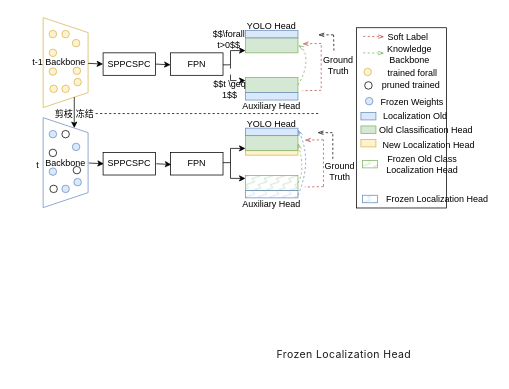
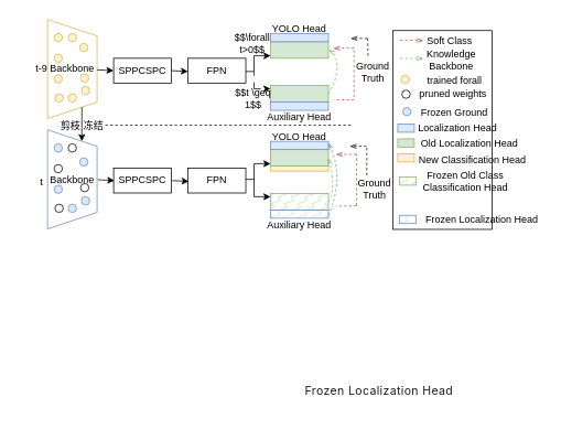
- <mxCell id="18" value="Soft Label" style="text;strokeColor=none;align=center;fillColor=none;html=1;verticalAlign=middle;whiteSpace=wrap;rounded=0;" vertex="1" parent="1"><mxGeometry x="514" y="34.5" width="60" height="30" as="geometry" /></mxCell>
+ <mxCell id="18" value="Soft Class" style="text;strokeColor=none;align=center;fillColor=none;html=1;verticalAlign=middle;whiteSpace=wrap;rounded=0;" vertex="1" parent="1"><mxGeometry x="514" y="34.5" width="60" height="30" as="geometry" /></mxCell>
- <mxCell id="71" value="&lt;div&gt;&lt;span style=&quot;background-color: transparent; color: light-dark(rgb(0, 0, 0), rgb(255, 255, 255));&quot;&gt;t-1&lt;/span&gt;&lt;/div&gt;" style="text;strokeColor=none;align=center;fillColor=none;html=1;verticalAlign=middle;whiteSpace=wrap;rounded=0;fontSize=12;fontStyle=0" vertex="1" parent="1"><mxGeometry x="20" y="68" width="60" height="30" as="geometry" /></mxCell>
+ <mxCell id="71" value="&lt;div&gt;&lt;span style=&quot;background-color: transparent; color: light-dark(rgb(0, 0, 0), rgb(255, 255, 255));&quot;&gt;t-9&lt;/span&gt;&lt;/div&gt;" style="text;strokeColor=none;align=center;fillColor=none;html=1;verticalAlign=middle;whiteSpace=wrap;rounded=0;fontSize=12;fontStyle=0" vertex="1" parent="1"><mxGeometry x="20" y="68" width="60" height="30" as="geometry" /></mxCell>
- <mxCell id="78" value="pruned trained" style="text;strokeColor=none;align=center;fillColor=none;html=1;verticalAlign=middle;whiteSpace=wrap;rounded=0;" vertex="1" parent="1"><mxGeometry x="503" y="98" width="90" height="30" as="geometry" /></mxCell>
+ <mxCell id="78" value="pruned weights" style="text;strokeColor=none;align=center;fillColor=none;html=1;verticalAlign=middle;whiteSpace=wrap;rounded=0;" vertex="1" parent="1"><mxGeometry x="503" y="98" width="90" height="30" as="geometry" /></mxCell>
- <mxCell id="79" value="Frozen Weights" style="text;strokeColor=none;align=center;fillColor=none;html=1;verticalAlign=middle;whiteSpace=wrap;rounded=0;" vertex="1" parent="1"><mxGeometry x="506" y="120.5" width="87" height="30" as="geometry" /></mxCell>
+ <mxCell id="79" value="Frozen Ground" style="text;strokeColor=none;align=center;fillColor=none;html=1;verticalAlign=middle;whiteSpace=wrap;rounded=0;" vertex="1" parent="1"><mxGeometry x="506" y="120.5" width="87" height="30" as="geometry" /></mxCell>
- <mxCell id="83" value="Localization Old" style="text;strokeColor=none;align=center;fillColor=none;html=1;verticalAlign=middle;whiteSpace=wrap;rounded=0;" vertex="1" parent="1"><mxGeometry x="501" y="139.5" width="105" height="30" as="geometry" /></mxCell>
+ <mxCell id="83" value="Localization Head" style="text;strokeColor=none;align=center;fillColor=none;html=1;verticalAlign=middle;whiteSpace=wrap;rounded=0;" vertex="1" parent="1"><mxGeometry x="501" y="139.5" width="105" height="30" as="geometry" /></mxCell>
- <mxCell id="85" value="Old Classification Head" style="text;strokeColor=none;align=center;fillColor=none;html=1;verticalAlign=middle;whiteSpace=wrap;rounded=0;" vertex="1" parent="1"><mxGeometry x="501" y="157.5" width="134" height="30" as="geometry" /></mxCell>
+ <mxCell id="85" value="Old Localization Head" style="text;strokeColor=none;align=center;fillColor=none;html=1;verticalAlign=middle;whiteSpace=wrap;rounded=0;" vertex="1" parent="1"><mxGeometry x="501" y="157.5" width="134" height="30" as="geometry" /></mxCell>
- <mxCell id="87" value="New Localization Head" style="text;strokeColor=none;align=center;fillColor=none;html=1;verticalAlign=middle;whiteSpace=wrap;rounded=0;" vertex="1" parent="1"><mxGeometry x="503" y="177.5" width="137" height="30" as="geometry" /></mxCell>
+ <mxCell id="87" value="New Classification Head" style="text;strokeColor=none;align=center;fillColor=none;html=1;verticalAlign=middle;whiteSpace=wrap;rounded=0;" vertex="1" parent="1"><mxGeometry x="503" y="177.5" width="137" height="30" as="geometry" /></mxCell>
- <mxCell id="90" value="Frozen Old Class Localization Head" style="text;strokeColor=none;align=center;fillColor=none;html=1;verticalAlign=middle;whiteSpace=wrap;rounded=0;" vertex="1" parent="1"><mxGeometry x="509" y="203.5" width="108" height="30" as="geometry" /></mxCell>
+ <mxCell id="90" value="Frozen Old Class Classification Head" style="text;strokeColor=none;align=center;fillColor=none;html=1;verticalAlign=middle;whiteSpace=wrap;rounded=0;" vertex="1" parent="1"><mxGeometry x="509" y="203.5" width="108" height="30" as="geometry" /></mxCell>
